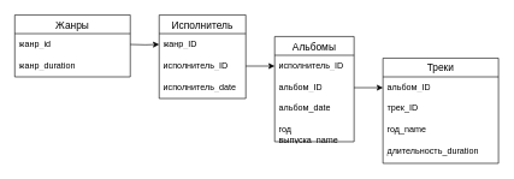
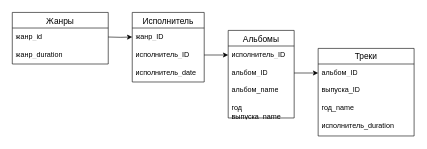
- <mxCell id="13" value="альбом_date" style="text;strokeColor=none;fillColor=none;spacingLeft=4;spacingRight=4;overflow=hidden;rotatable=0;points=[[0,0.5],[1,0.5]];portConstraint=eastwest;fontSize=12;whiteSpace=wrap;html=1;" vertex="1" parent="10"><mxGeometry y="86" width="110" height="30" as="geometry" /></mxCell>
+ <mxCell id="13" value="альбом_name" style="text;strokeColor=none;fillColor=none;spacingLeft=4;spacingRight=4;overflow=hidden;rotatable=0;points=[[0,0.5],[1,0.5]];portConstraint=eastwest;fontSize=12;whiteSpace=wrap;html=1;" vertex="1" parent="10"><mxGeometry y="86" width="110" height="30" as="geometry" /></mxCell>
- <mxCell id="18" value="трек_ID" style="text;strokeColor=none;fillColor=none;spacingLeft=4;spacingRight=4;overflow=hidden;rotatable=0;points=[[0,0.5],[1,0.5]];portConstraint=eastwest;fontSize=12;whiteSpace=wrap;html=1;" vertex="1" parent="16"><mxGeometry y="56" width="160" height="30" as="geometry" /></mxCell>
+ <mxCell id="18" value="выпуска_ID" style="text;strokeColor=none;fillColor=none;spacingLeft=4;spacingRight=4;overflow=hidden;rotatable=0;points=[[0,0.5],[1,0.5]];portConstraint=eastwest;fontSize=12;whiteSpace=wrap;html=1;" vertex="1" parent="16"><mxGeometry y="56" width="160" height="30" as="geometry" /></mxCell>
- <mxCell id="20" value="длительность_duration" style="text;strokeColor=none;fillColor=none;spacingLeft=4;spacingRight=4;overflow=hidden;rotatable=0;points=[[0,0.5],[1,0.5]];portConstraint=eastwest;fontSize=12;whiteSpace=wrap;html=1;" vertex="1" parent="16"><mxGeometry y="116" width="160" height="30" as="geometry" /></mxCell>
+ <mxCell id="20" value="исполнитель_duration" style="text;strokeColor=none;fillColor=none;spacingLeft=4;spacingRight=4;overflow=hidden;rotatable=0;points=[[0,0.5],[1,0.5]];portConstraint=eastwest;fontSize=12;whiteSpace=wrap;html=1;" vertex="1" parent="16"><mxGeometry y="116" width="160" height="30" as="geometry" /></mxCell>
